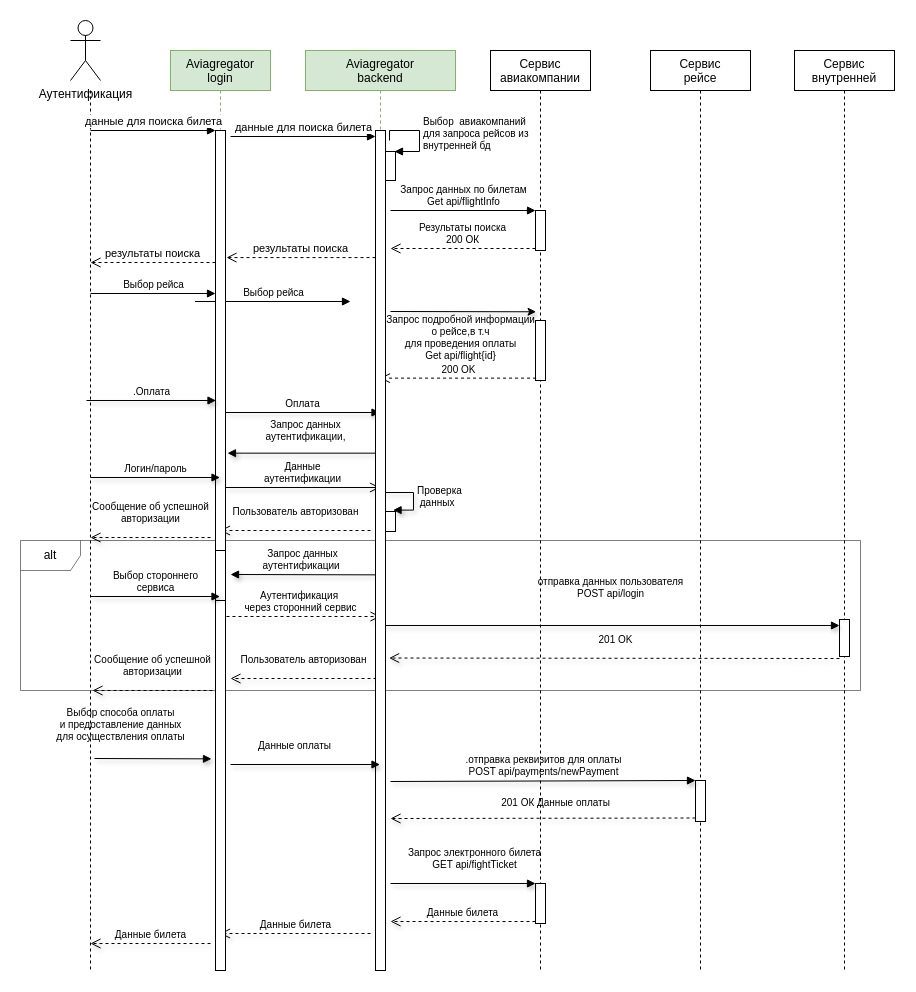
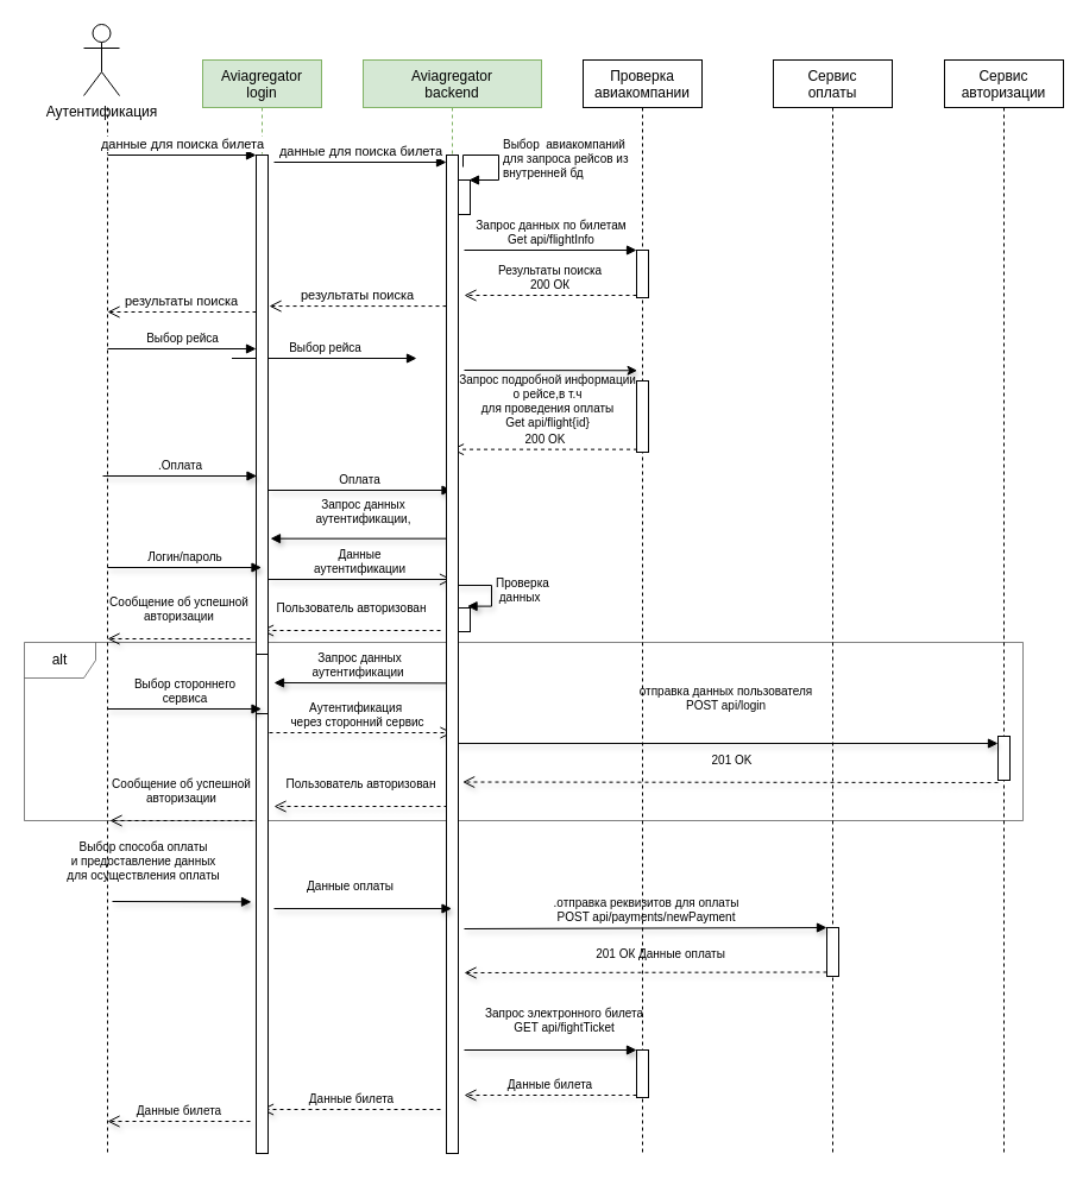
- <mxCell id="12" value="Сервис &#10;авиакомпании" style="shape=umlLifeline;perimeter=lifelinePerimeter;container=1;collapsible=0;recursiveResize=0;rounded=0;shadow=0;strokeWidth=1;" parent="1" vertex="1"><mxGeometry x="490" y="50" width="100" height="920" as="geometry" /></mxCell>
+ <mxCell id="12" value="Проверка &#10;авиакомпании" style="shape=umlLifeline;perimeter=lifelinePerimeter;container=1;collapsible=0;recursiveResize=0;rounded=0;shadow=0;strokeWidth=1;" parent="1" vertex="1"><mxGeometry x="490" y="50" width="100" height="920" as="geometry" /></mxCell>
- <mxCell id="9" value="Сервис&#10;рейсе" style="shape=umlLifeline;perimeter=lifelinePerimeter;container=1;collapsible=0;recursiveResize=0;rounded=0;shadow=0;strokeWidth=1;" parent="1" vertex="1"><mxGeometry x="650" y="50" width="100" height="920" as="geometry" /></mxCell>
+ <mxCell id="9" value="Сервис&#10;оплаты" style="shape=umlLifeline;perimeter=lifelinePerimeter;container=1;collapsible=0;recursiveResize=0;rounded=0;shadow=0;strokeWidth=1;" parent="1" vertex="1"><mxGeometry x="650" y="50" width="100" height="920" as="geometry" /></mxCell>
- <mxCell id="23" value="Сервис &#10;внутренней" style="shape=umlLifeline;perimeter=lifelinePerimeter;container=1;collapsible=0;recursiveResize=0;rounded=0;shadow=0;strokeWidth=1;" parent="1" vertex="1"><mxGeometry x="794" y="50" width="100" height="920" as="geometry" /></mxCell>
+ <mxCell id="23" value="Сервис &#10;авторизации" style="shape=umlLifeline;perimeter=lifelinePerimeter;container=1;collapsible=0;recursiveResize=0;rounded=0;shadow=0;strokeWidth=1;" parent="1" vertex="1"><mxGeometry x="794" y="50" width="100" height="920" as="geometry" /></mxCell>
